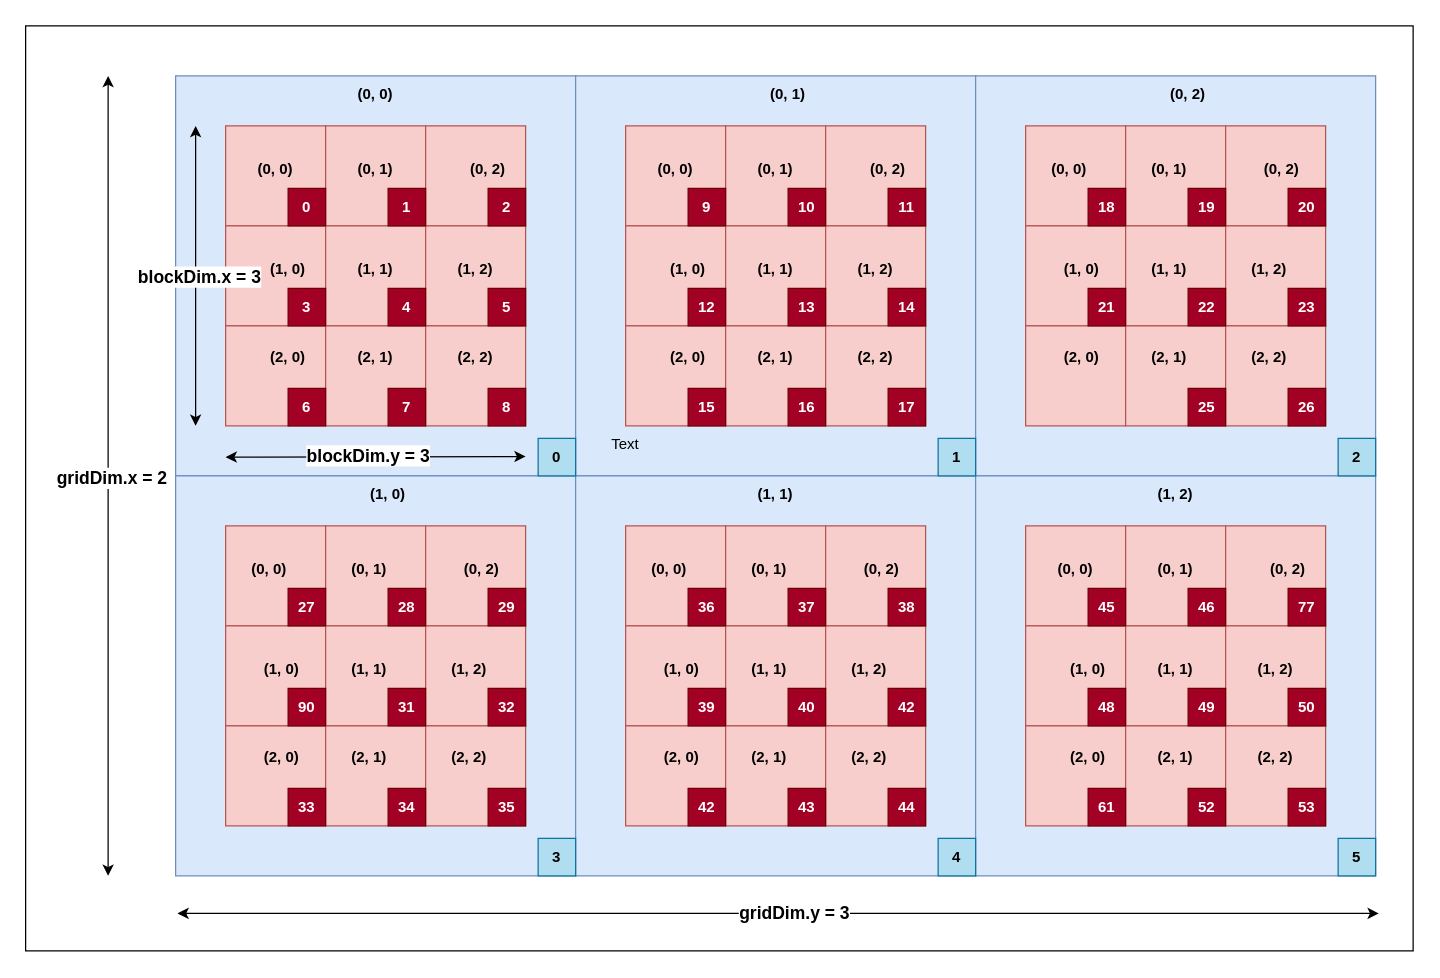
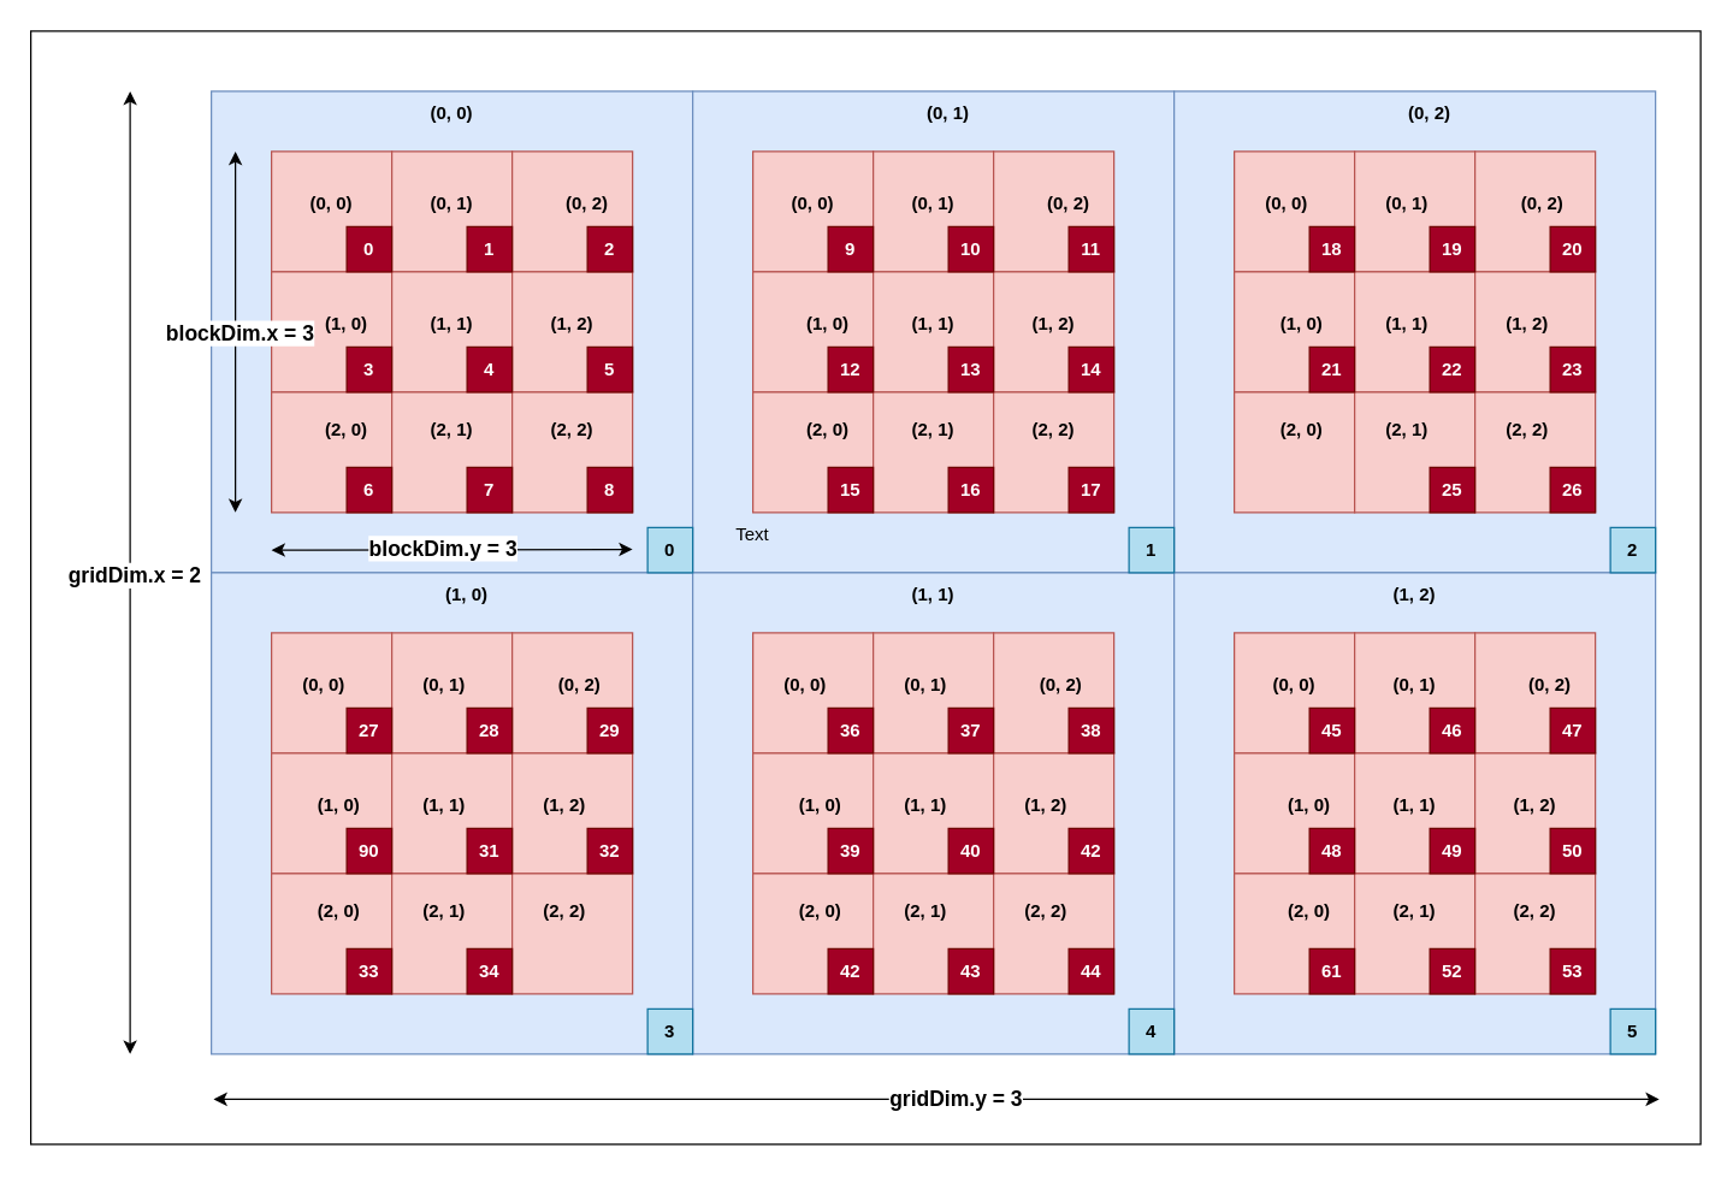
- <mxCell id="115" value="77" style="whiteSpace=wrap;html=1;aspect=fixed;fillColor=#a20025;strokeColor=#6F0000;fontColor=#ffffff;fontStyle=1" vertex="1" parent="1"><mxGeometry x="1030" y="470" width="30" height="30" as="geometry" /></mxCell>
+ <mxCell id="115" value="47" style="whiteSpace=wrap;html=1;aspect=fixed;fillColor=#a20025;strokeColor=#6F0000;fontColor=#ffffff;fontStyle=1" vertex="1" parent="1"><mxGeometry x="1030" y="470" width="30" height="30" as="geometry" /></mxCell>
- <mxCell id="103" value="35" style="whiteSpace=wrap;html=1;aspect=fixed;fillColor=#a20025;strokeColor=#6F0000;fontColor=#ffffff;fontStyle=1" vertex="1" parent="1"><mxGeometry x="390" y="630" width="30" height="30" as="geometry" /></mxCell>
